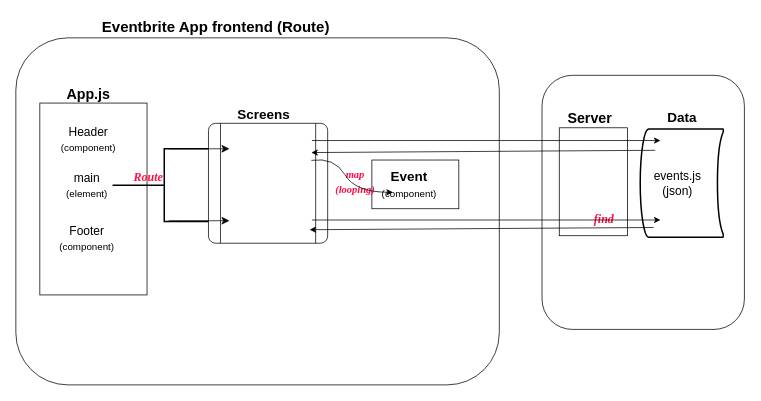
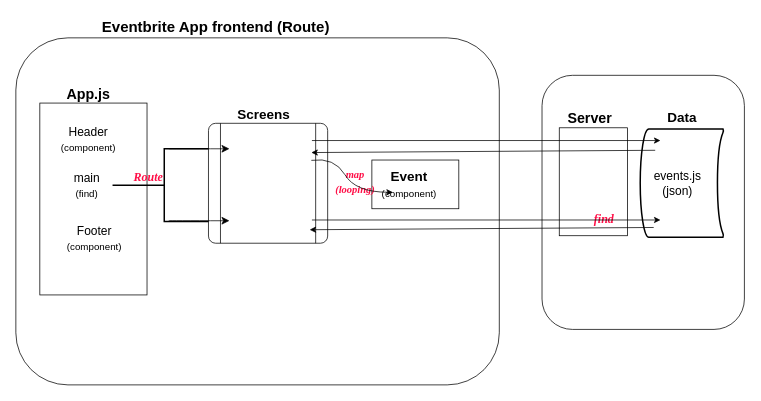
- <mxCell id="18" value="main&lt;br&gt;&lt;font style=&quot;font-size: 13px;&quot;&gt;(element)&lt;/font&gt;" style="text;strokeColor=none;fillColor=none;html=1;align=center;verticalAlign=middle;whiteSpace=wrap;rounded=0;fontSize=16;labelBackgroundColor=none;" parent="14" vertex="1"><mxGeometry y="121" width="126" height="30" as="geometry" /></mxCell>
+ <mxCell id="18" value="main&lt;br&gt;&lt;font style=&quot;font-size: 13px;&quot;&gt;(find)&lt;/font&gt;" style="text;strokeColor=none;fillColor=none;html=1;align=center;verticalAlign=middle;whiteSpace=wrap;rounded=0;fontSize=16;labelBackgroundColor=none;" parent="14" vertex="1"><mxGeometry y="121" width="126" height="30" as="geometry" /></mxCell>
- <mxCell id="19" value="Footer &lt;font style=&quot;font-size: 13px;&quot;&gt;(component)&lt;/font&gt;" style="text;strokeColor=none;fillColor=none;html=1;align=center;verticalAlign=middle;whiteSpace=wrap;rounded=0;fontSize=16;labelBackgroundColor=none;" parent="14" vertex="1"><mxGeometry x="3" y="191" width="120" height="30" as="geometry" /></mxCell>
+ <mxCell id="19" value="Footer &lt;font style=&quot;font-size: 13px;&quot;&gt;(component)&lt;/font&gt;" style="text;strokeColor=none;fillColor=none;html=1;align=center;verticalAlign=middle;whiteSpace=wrap;rounded=0;fontSize=16;labelBackgroundColor=none;" parent="14" vertex="1"><mxGeometry x="13" y="191" width="120" height="30" as="geometry" /></mxCell>
